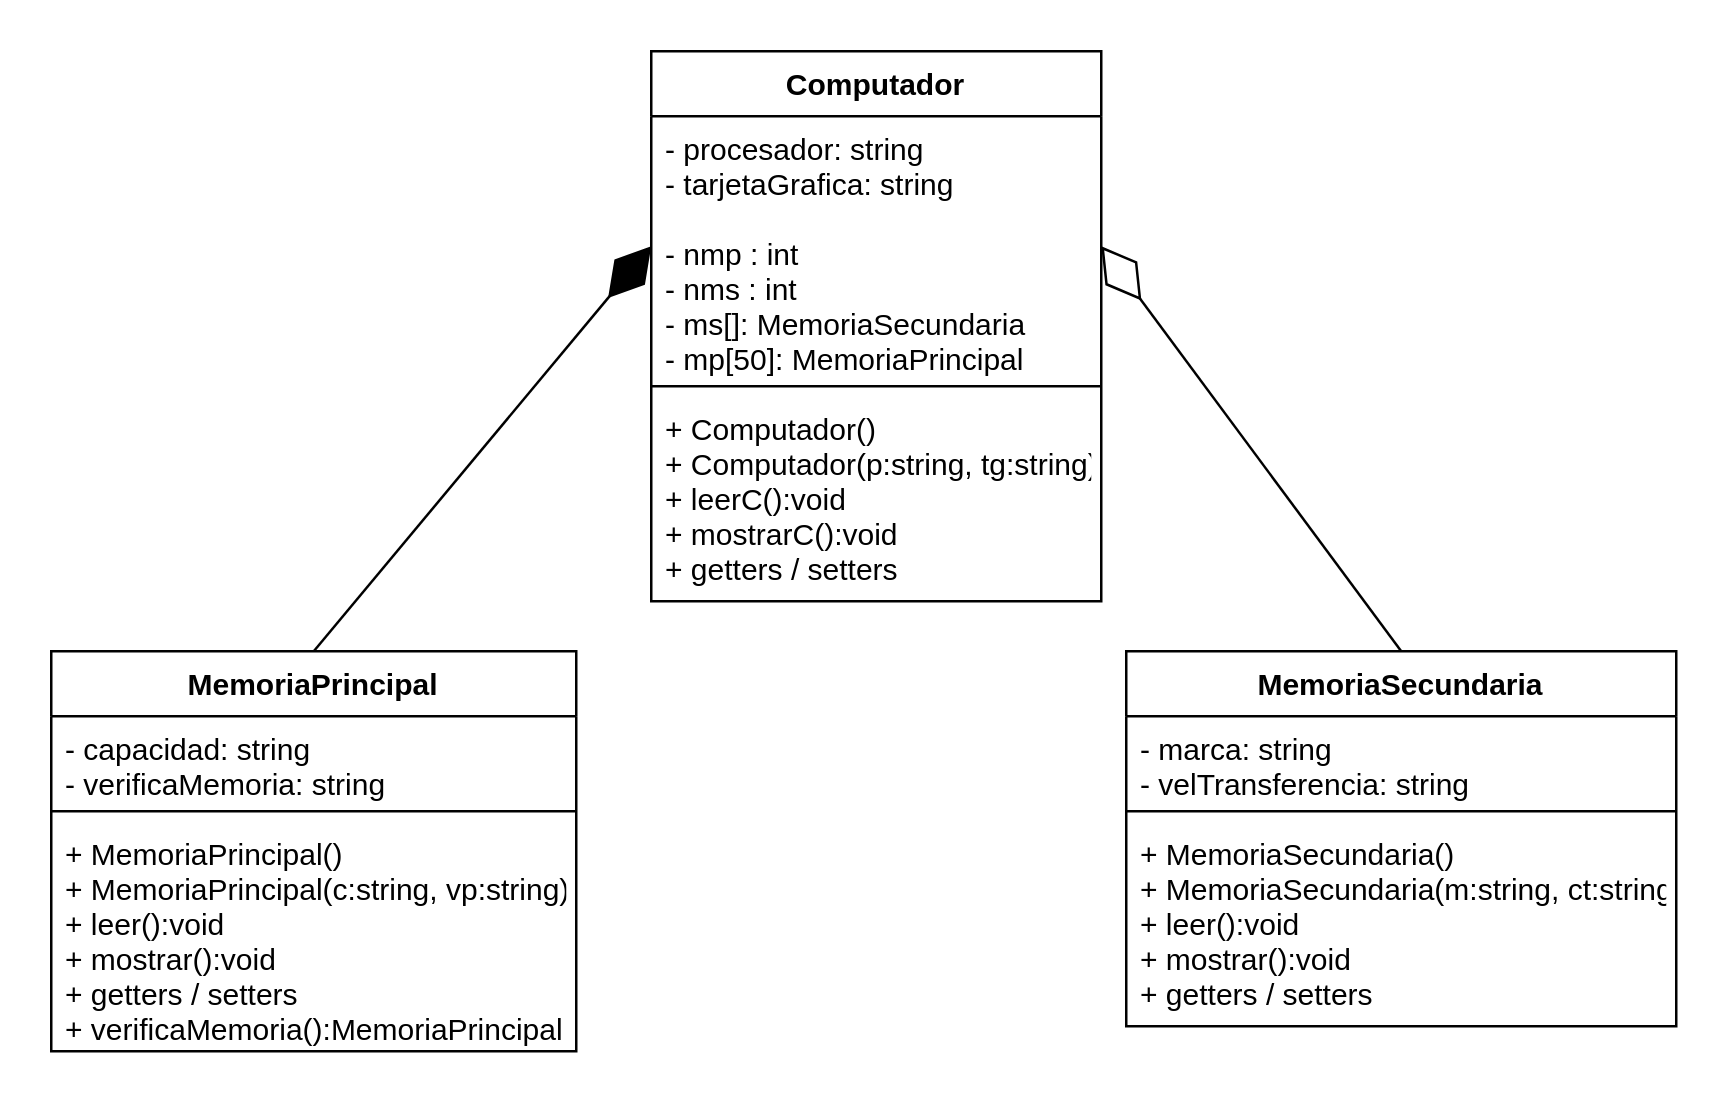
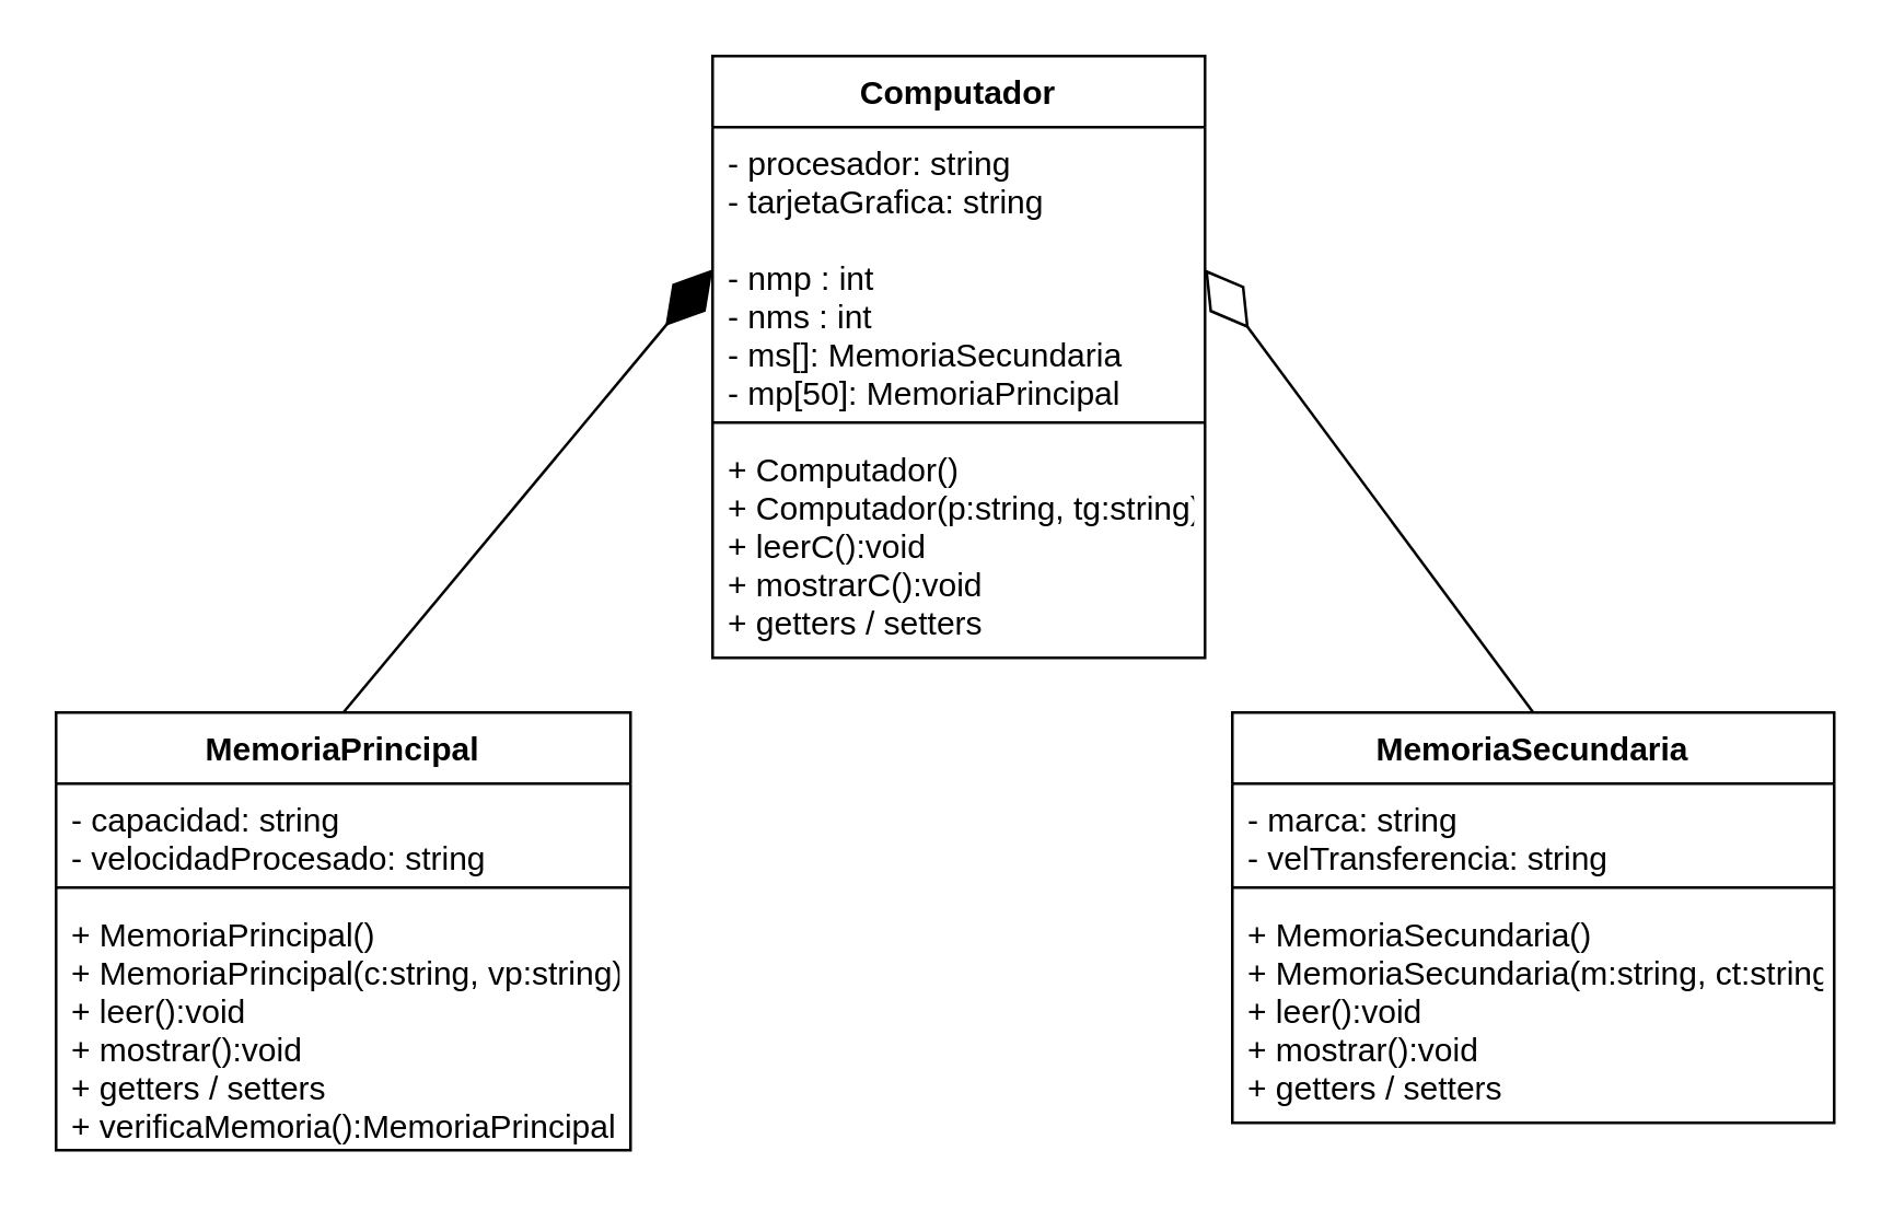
- <mxCell id="7" value="- capacidad: string&#10;- verificaMemoria: string" style="text;strokeColor=none;fillColor=none;align=left;verticalAlign=top;spacingLeft=4;spacingRight=4;overflow=hidden;rotatable=0;points=[[0,0.5],[1,0.5]];portConstraint=eastwest;" vertex="1" parent="6"><mxGeometry y="26" width="210" height="34" as="geometry" /></mxCell>
+ <mxCell id="7" value="- capacidad: string&#10;- velocidadProcesado: string" style="text;strokeColor=none;fillColor=none;align=left;verticalAlign=top;spacingLeft=4;spacingRight=4;overflow=hidden;rotatable=0;points=[[0,0.5],[1,0.5]];portConstraint=eastwest;" vertex="1" parent="6"><mxGeometry y="26" width="210" height="34" as="geometry" /></mxCell>
